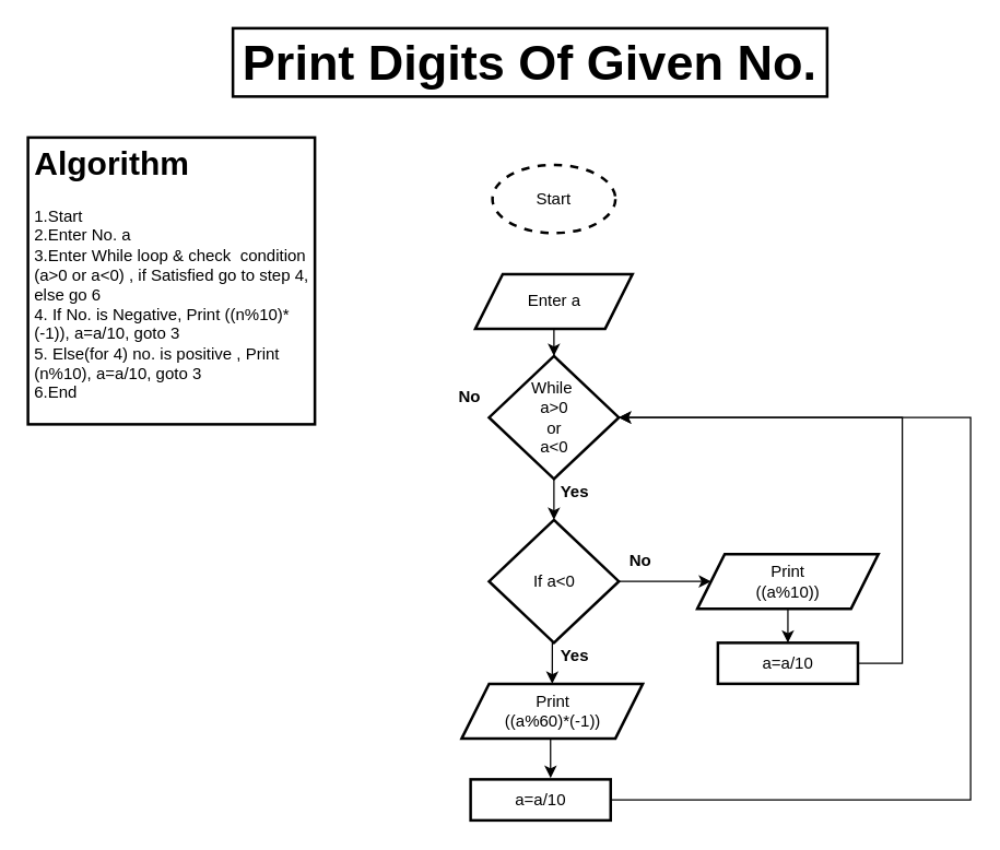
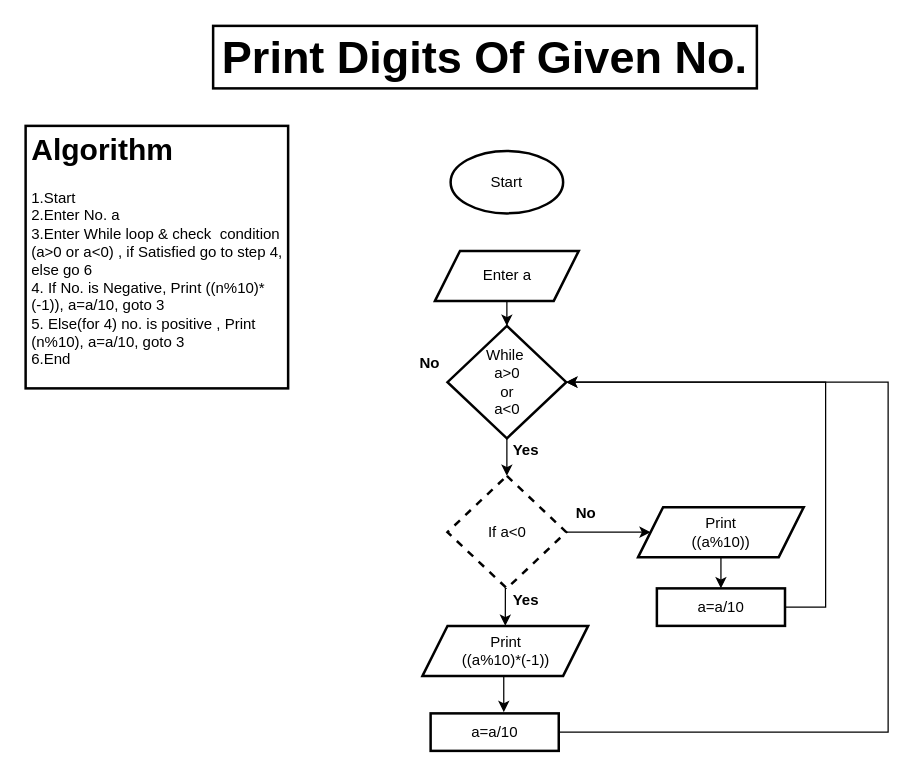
- <mxCell id="4" value="Start" style="ellipse;whiteSpace=wrap;html=1;strokeColor=#000000;strokeWidth=2;dashed=1;" vertex="1" parent="1"><mxGeometry x="360" y="120" width="90" height="50" as="geometry" /></mxCell>
+ <mxCell id="4" value="Start" style="ellipse;whiteSpace=wrap;html=1;strokeColor=#000000;strokeWidth=2;" vertex="1" parent="1"><mxGeometry x="360" y="120" width="90" height="50" as="geometry" /></mxCell>
- <mxCell id="11" value="If a&amp;lt;0" style="rhombus;whiteSpace=wrap;html=1;strokeColor=#000000;strokeWidth=2;" vertex="1" parent="1"><mxGeometry x="357.5" y="380" width="95" height="90" as="geometry" /></mxCell>
+ <mxCell id="11" value="If a&amp;lt;0" style="rhombus;whiteSpace=wrap;html=1;strokeColor=#000000;strokeWidth=2;dashed=1;" vertex="1" parent="1"><mxGeometry x="357.5" y="380" width="95" height="90" as="geometry" /></mxCell>
- <mxCell id="13" value="Print&lt;br&gt;((a%60)*(-1))" style="shape=parallelogram;perimeter=parallelogramPerimeter;whiteSpace=wrap;html=1;fixedSize=1;strokeColor=#000000;strokeWidth=2;" vertex="1" parent="1"><mxGeometry x="337.5" y="500" width="132.5" height="40" as="geometry" /></mxCell>
+ <mxCell id="13" value="Print&lt;br&gt;((a%10)*(-1))" style="shape=parallelogram;perimeter=parallelogramPerimeter;whiteSpace=wrap;html=1;fixedSize=1;strokeColor=#000000;strokeWidth=2;" vertex="1" parent="1"><mxGeometry x="337.5" y="500" width="132.5" height="40" as="geometry" /></mxCell>
